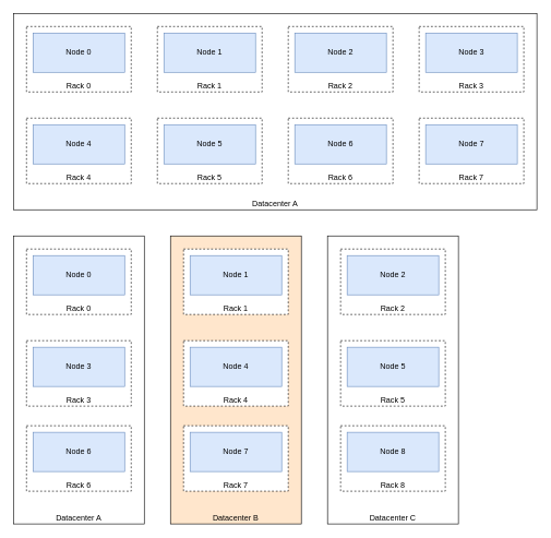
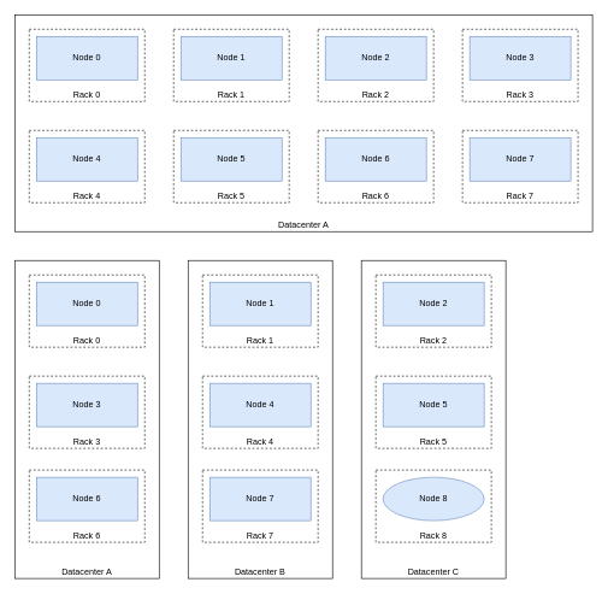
- <mxCell id="39" value="Node 8" style="rounded=0;whiteSpace=wrap;html=1;fillColor=#dae8fc;strokeColor=#6c8ebf;" vertex="1" parent="1"><mxGeometry x="530" y="660" width="140" height="60" as="geometry" /></mxCell>
+ <mxCell id="39" value="Node 8" style="ellipse;whiteSpace=wrap;html=1;fillColor=#dae8fc;strokeColor=#6c8ebf;" vertex="1" parent="1"><mxGeometry x="530" y="660" width="140" height="60" as="geometry" /></mxCell>
- <mxCell id="26" value="Datacenter B" style="rounded=0;whiteSpace=wrap;html=1;verticalAlign=bottom;fillColor=#ffe6cc;" vertex="1" parent="1"><mxGeometry x="260" y="360" width="200" height="440" as="geometry" /></mxCell>
+ <mxCell id="26" value="Datacenter B" style="rounded=0;whiteSpace=wrap;html=1;verticalAlign=bottom;" vertex="1" parent="1"><mxGeometry x="260" y="360" width="200" height="440" as="geometry" /></mxCell>
